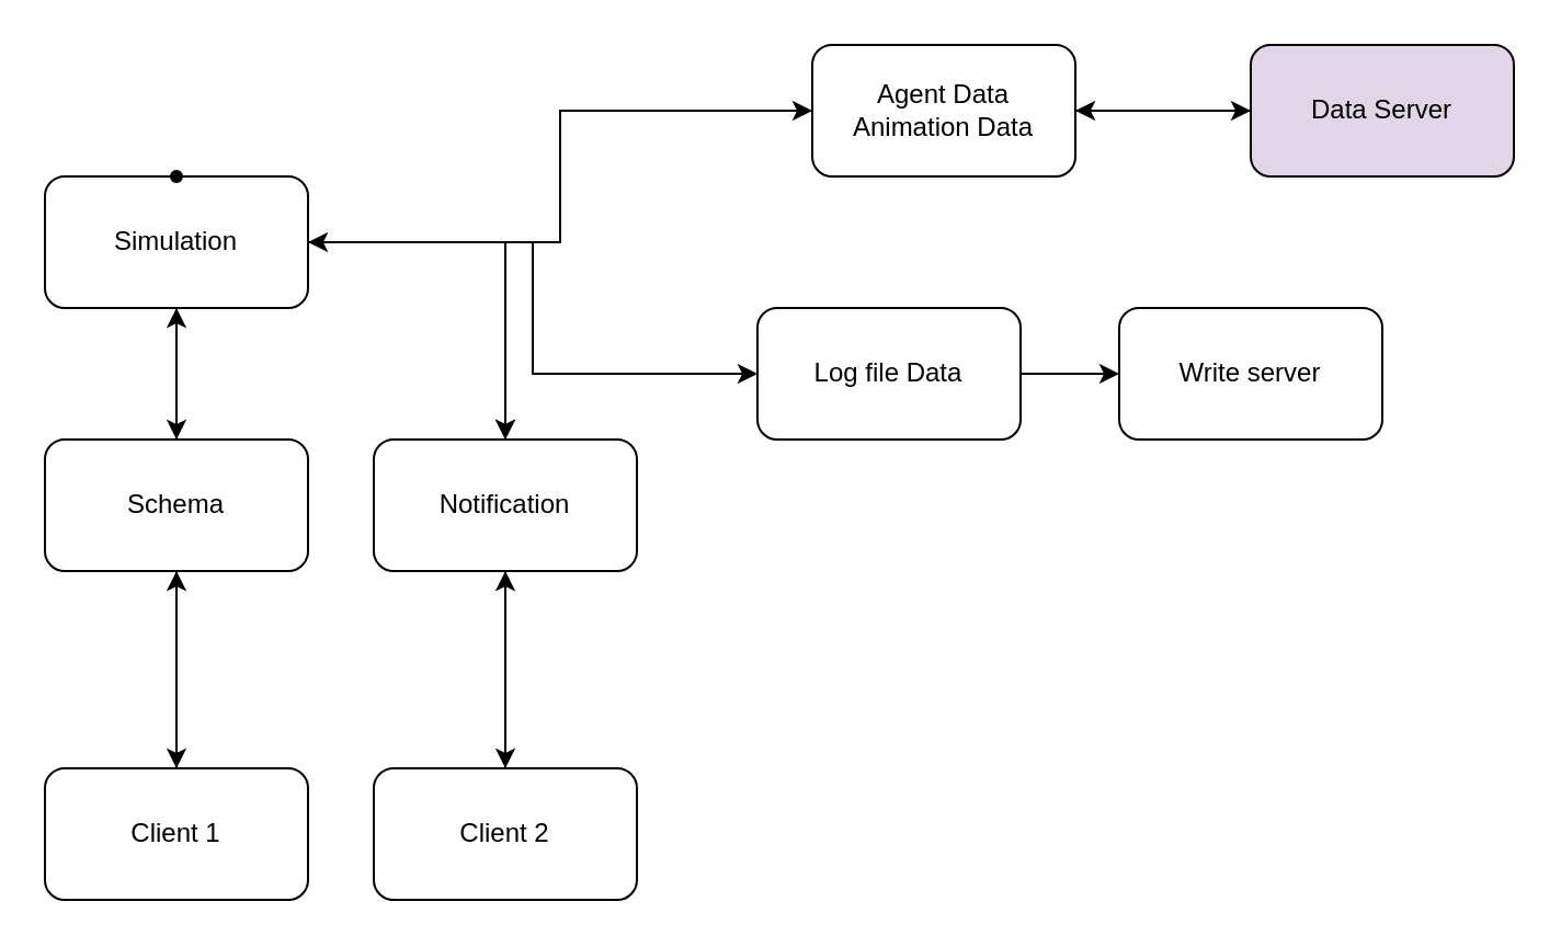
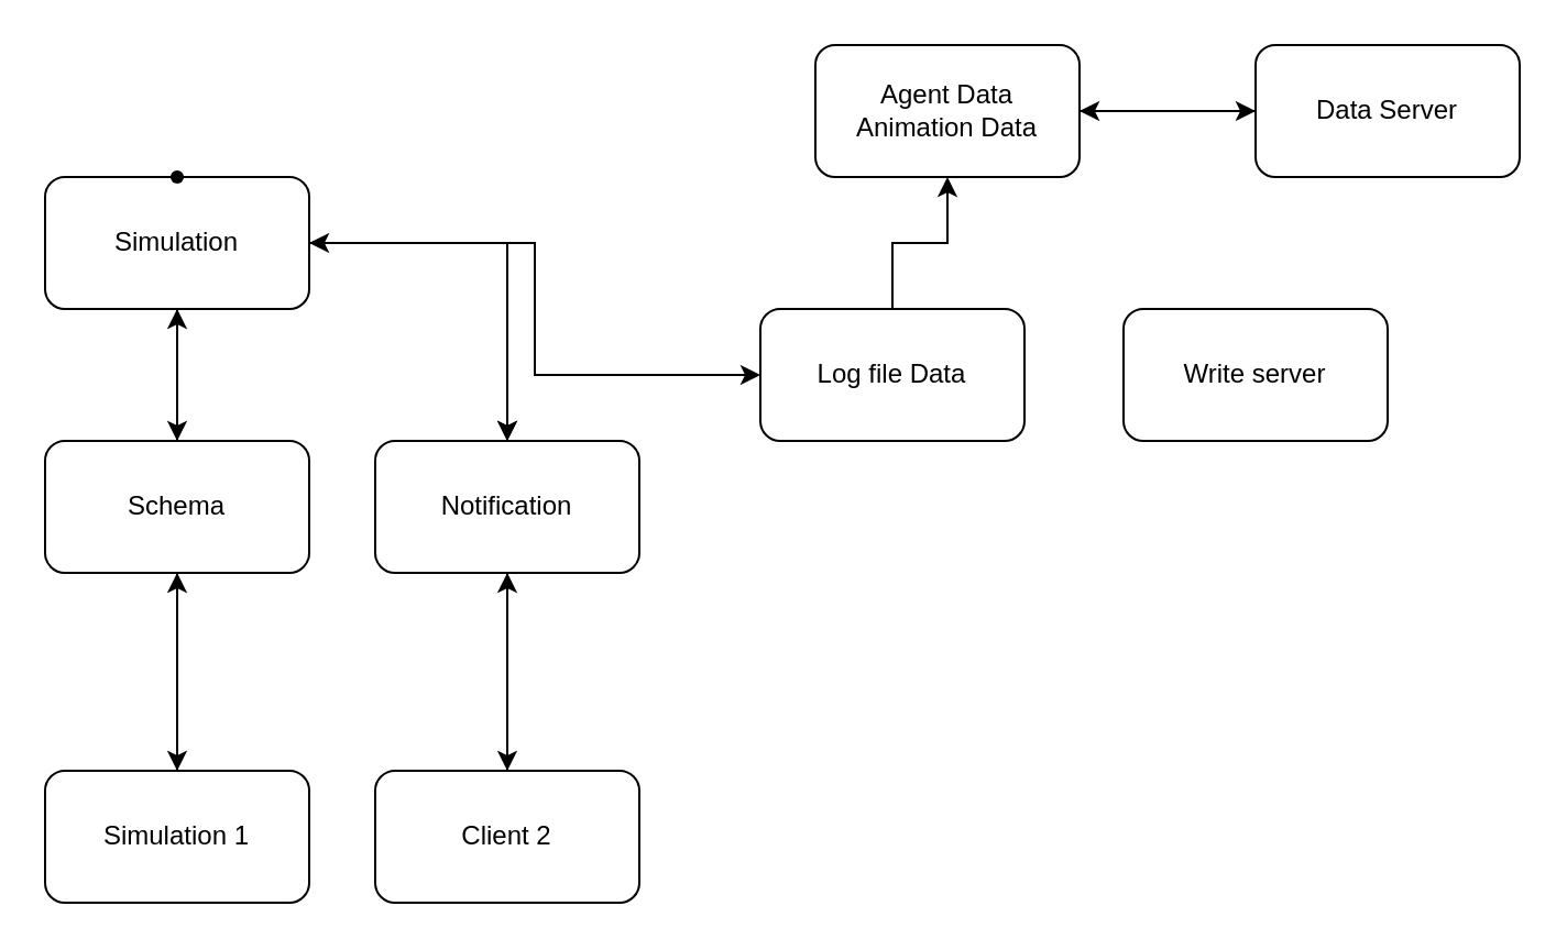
- <mxCell id="5" style="edgeStyle=orthogonalEdgeStyle;rounded=0;orthogonalLoop=1;jettySize=auto;html=1;entryX=0;entryY=0.5;entryDx=0;entryDy=0;" edge="1" parent="1" source="6" target="14"><mxGeometry relative="1" as="geometry" /></mxCell>
- <mxCell id="24" value="Data Server" style="rounded=1;whiteSpace=wrap;html=1;fillColor=#e1d5e7;" vertex="1" parent="1"><mxGeometry x="570" y="20" width="120" height="60" as="geometry" /></mxCell>
+ <mxCell id="24" value="Data Server" style="rounded=1;whiteSpace=wrap;html=1;" vertex="1" parent="1"><mxGeometry x="570" y="20" width="120" height="60" as="geometry" /></mxCell>
- <mxCell id="16" style="edgeStyle=orthogonalEdgeStyle;rounded=0;orthogonalLoop=1;jettySize=auto;html=1;entryX=0;entryY=0.5;entryDx=0;entryDy=0;" edge="1" parent="1" source="17" target="22"><mxGeometry relative="1" as="geometry" /></mxCell>
+ <mxCell id="16" style="edgeStyle=orthogonalEdgeStyle;rounded=0;orthogonalLoop=1;jettySize=auto;html=1;" edge="1" parent="1" source="17" target="14"><mxGeometry relative="1" as="geometry" /></mxCell>
- <mxCell id="19" value="Client 1" style="rounded=1;whiteSpace=wrap;html=1;" vertex="1" parent="1"><mxGeometry x="20" y="350" width="120" height="60" as="geometry" /></mxCell>
+ <mxCell id="19" value="Simulation 1" style="rounded=1;whiteSpace=wrap;html=1;" vertex="1" parent="1"><mxGeometry x="20" y="350" width="120" height="60" as="geometry" /></mxCell>
